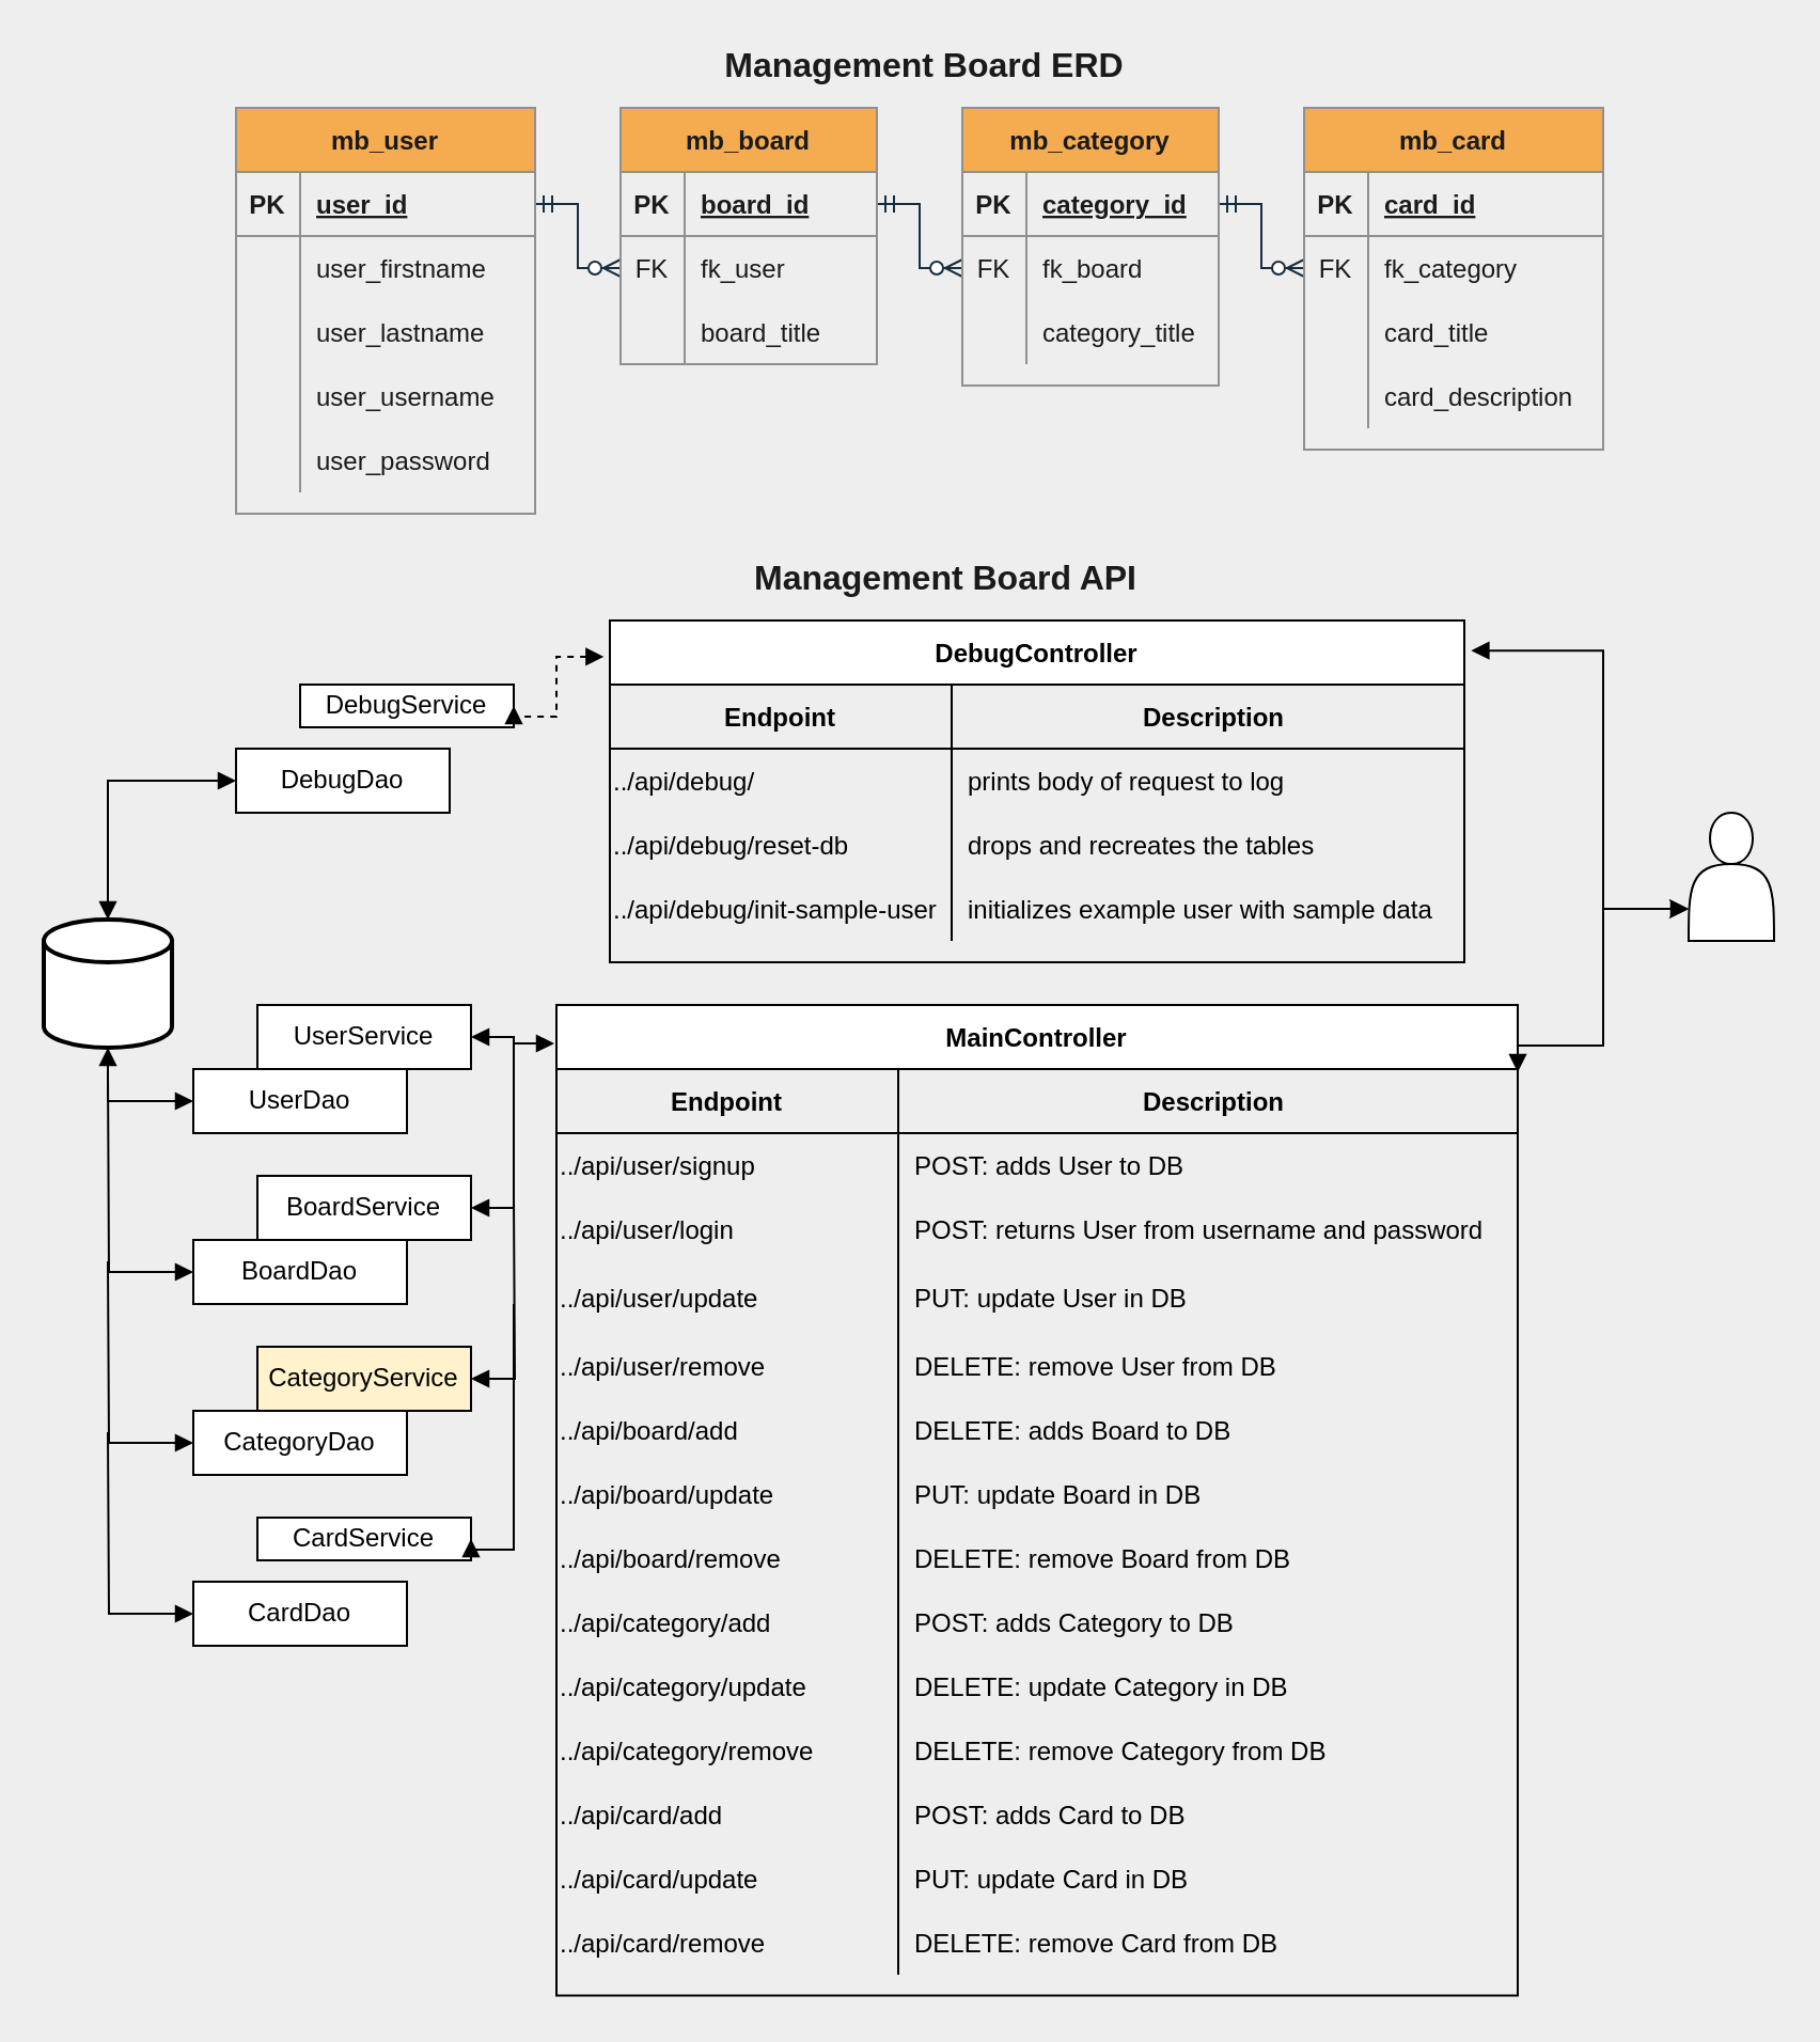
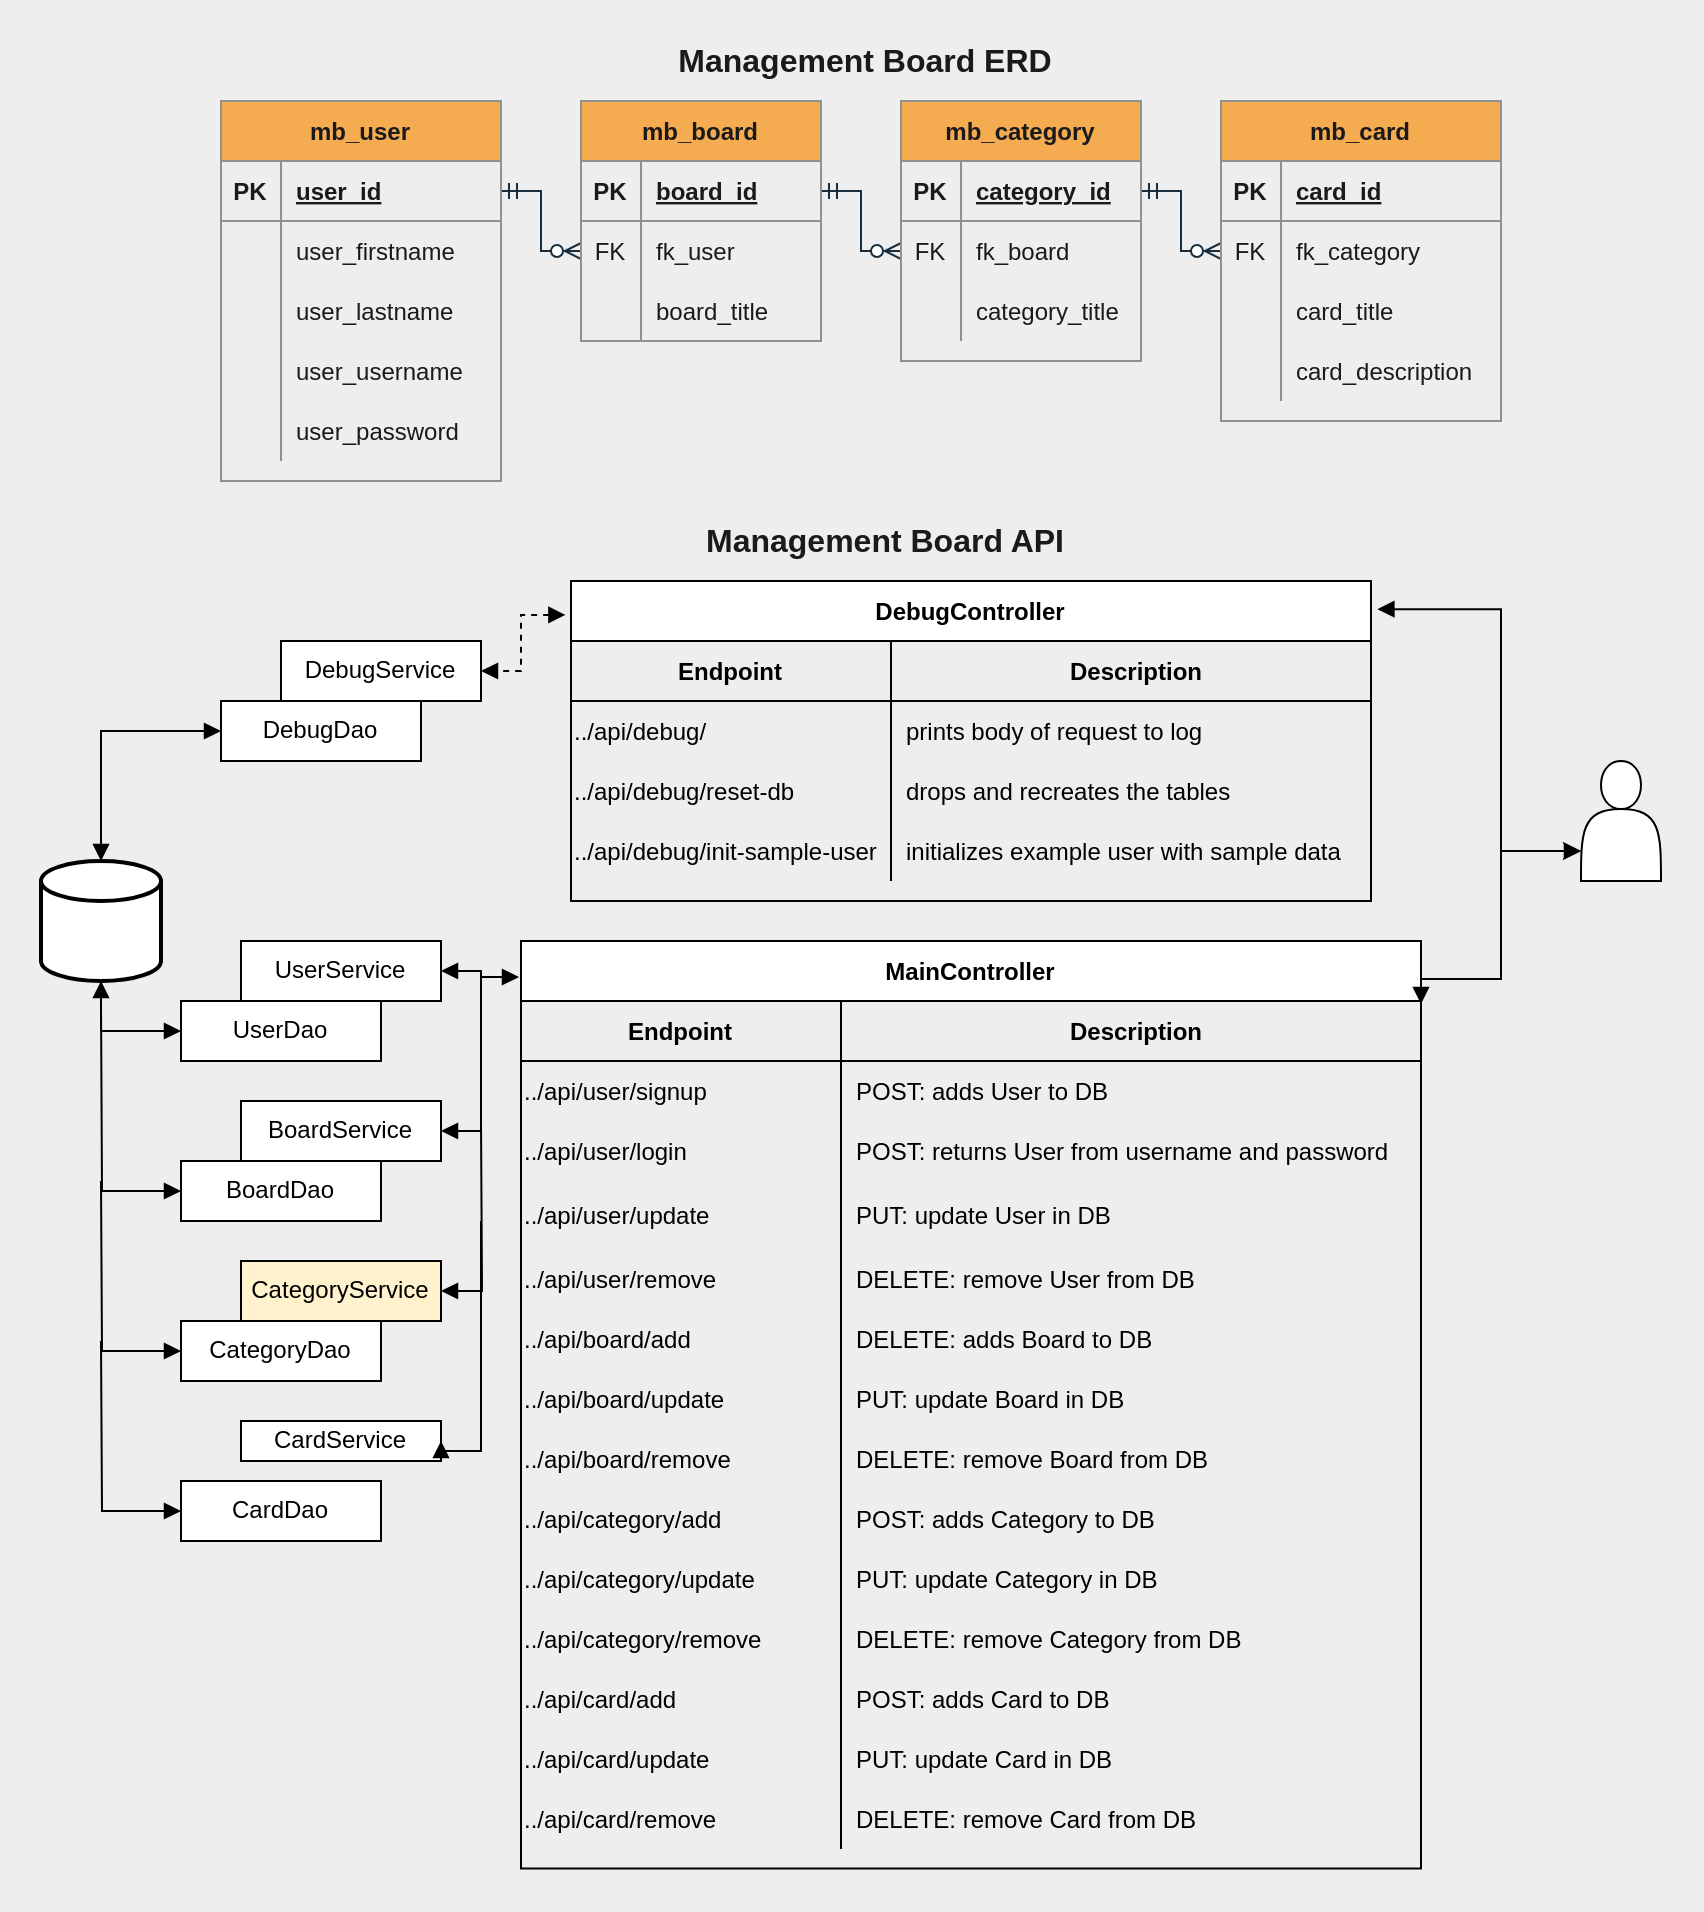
- <mxCell id="103" value="DebugService" style="whiteSpace=wrap;html=1;align=center;" parent="1" vertex="1"><mxGeometry x="140" y="320" width="100" height="20" as="geometry" /></mxCell>
+ <mxCell id="103" value="DebugService" style="whiteSpace=wrap;html=1;align=center;" parent="1" vertex="1"><mxGeometry x="140" y="320" width="100" height="30" as="geometry" /></mxCell>
- <mxCell id="88" value="DELETE: update Category in DB" style="shape=partialRectangle;connectable=0;fillColor=none;top=0;left=0;bottom=0;right=0;align=left;spacingLeft=6;overflow=hidden;" parent="86" vertex="1"><mxGeometry x="160" width="290" height="30" as="geometry" /></mxCell>
+ <mxCell id="88" value="PUT: update Category in DB" style="shape=partialRectangle;connectable=0;fillColor=none;top=0;left=0;bottom=0;right=0;align=left;spacingLeft=6;overflow=hidden;" parent="86" vertex="1"><mxGeometry x="160" width="290" height="30" as="geometry" /></mxCell>
